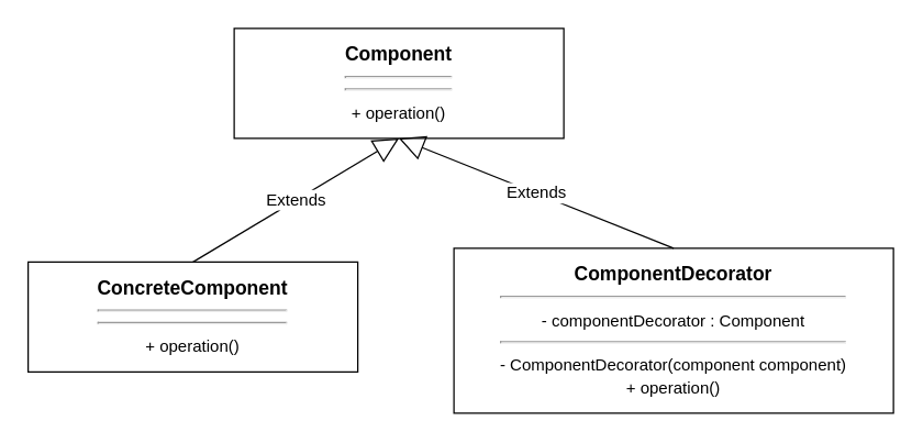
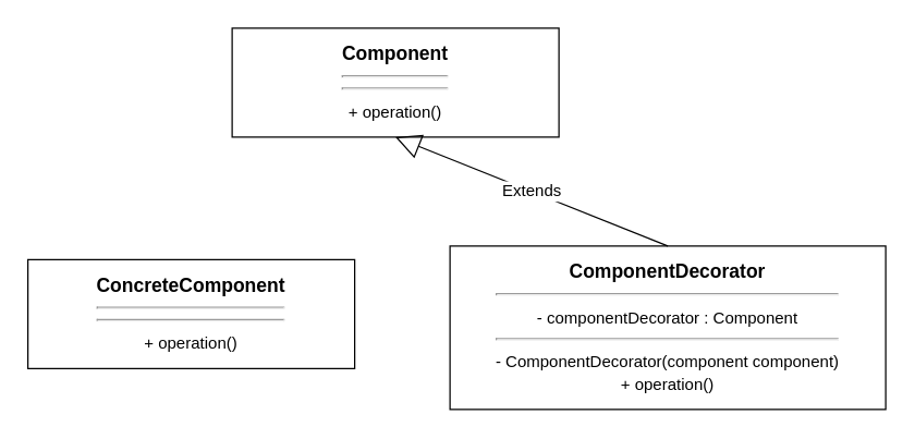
- <mxCell id="4" value="Extends" style="endArrow=block;endSize=16;endFill=0;html=1;rounded=0;fontSize=12;fontColor=#000000;exitX=0.5;exitY=0;exitDx=0;exitDy=0;entryX=0.5;entryY=1;entryDx=0;entryDy=0;" parent="1" source="3" target="2" edge="1"><mxGeometry width="160" relative="1" as="geometry"><mxPoint x="550" y="310" as="sourcePoint" /><mxPoint x="710" y="310" as="targetPoint" /></mxGeometry></mxCell>
